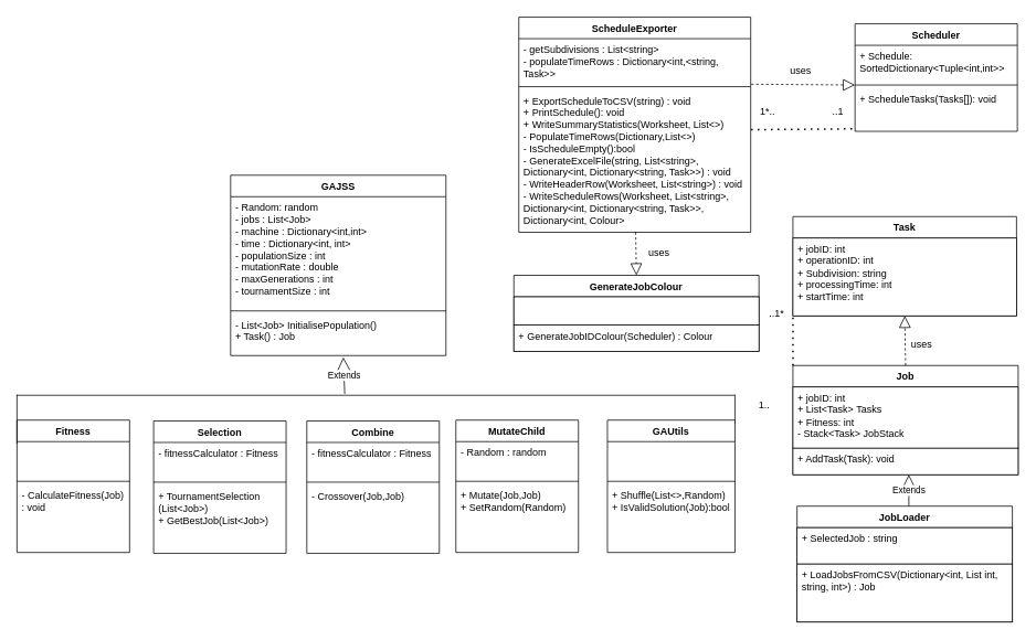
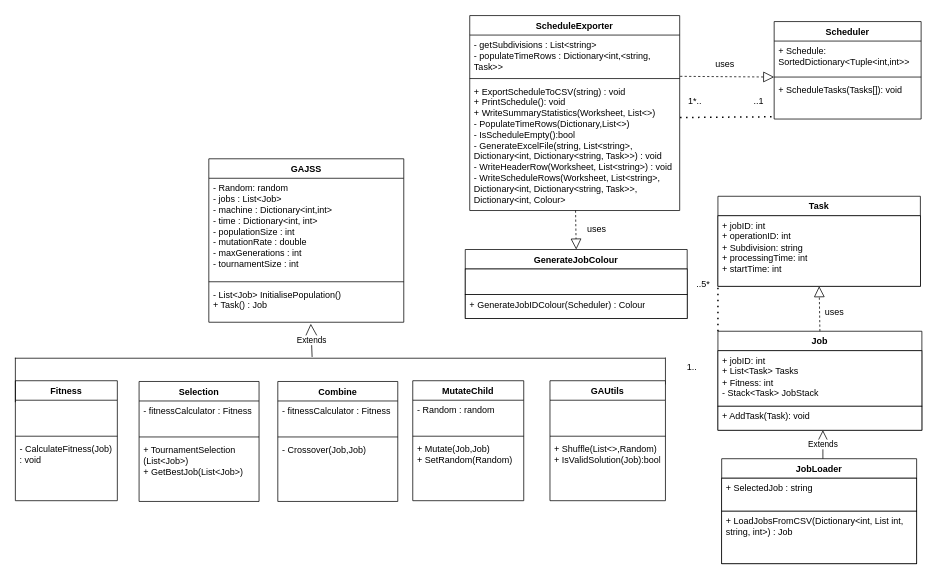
- <mxCell id="53" value="..1*" style="text;html=1;align=center;verticalAlign=middle;resizable=0;points=[];autosize=1;strokeColor=none;fillColor=none;" vertex="1" parent="1"><mxGeometry x="917" y="363" width="40" height="30" as="geometry" /></mxCell>
+ <mxCell id="53" value="..5*" style="text;html=1;align=center;verticalAlign=middle;resizable=0;points=[];autosize=1;strokeColor=none;fillColor=none;" vertex="1" parent="1"><mxGeometry x="917" y="363" width="40" height="30" as="geometry" /></mxCell>
